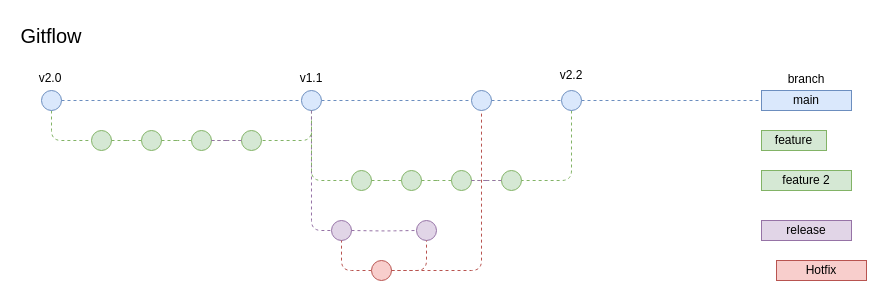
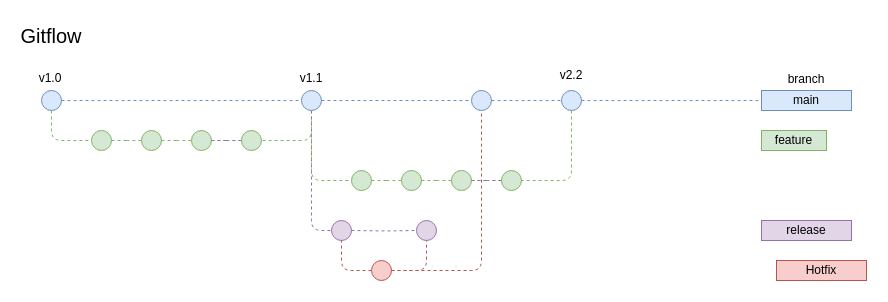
- <mxCell id="26" value="v2.0" style="text;html=1;strokeColor=none;fillColor=none;align=center;verticalAlign=middle;whiteSpace=wrap;rounded=0;" vertex="1" parent="1"><mxGeometry x="20" y="63" width="60" height="30" as="geometry" /></mxCell>
+ <mxCell id="26" value="v1.0" style="text;html=1;strokeColor=none;fillColor=none;align=center;verticalAlign=middle;whiteSpace=wrap;rounded=0;" vertex="1" parent="1"><mxGeometry x="20" y="63" width="60" height="30" as="geometry" /></mxCell>
- <mxCell id="41" value="feature 2" style="text;html=1;strokeColor=#82b366;fillColor=#d5e8d4;align=center;verticalAlign=middle;whiteSpace=wrap;rounded=0;" vertex="1" parent="1"><mxGeometry x="761" y="170" width="90" height="20" as="geometry" /></mxCell>
